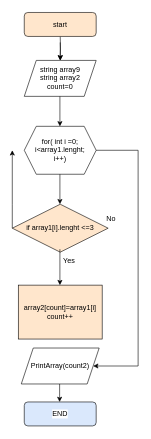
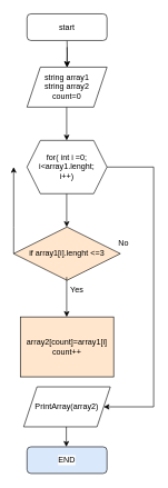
- <mxCell id="3" value="start" style="rounded=1;whiteSpace=wrap;html=1;fillColor=#ffe6cc;" vertex="1" parent="1"><mxGeometry x="40" y="20" width="120" height="40" as="geometry" /></mxCell>
+ <mxCell id="3" value="start" style="rounded=1;whiteSpace=wrap;html=1;" vertex="1" parent="1"><mxGeometry x="40" y="20" width="120" height="40" as="geometry" /></mxCell>
- <mxCell id="4" value="string array9&lt;br&gt;string array2&lt;br&gt;count=0" style="shape=parallelogram;perimeter=parallelogramPerimeter;whiteSpace=wrap;html=1;fixedSize=1;" vertex="1" parent="1"><mxGeometry x="40" y="100" width="120" height="60" as="geometry" /></mxCell>
+ <mxCell id="4" value="string array1&lt;br&gt;string array2&lt;br&gt;count=0" style="shape=parallelogram;perimeter=parallelogramPerimeter;whiteSpace=wrap;html=1;fixedSize=1;" vertex="1" parent="1"><mxGeometry x="40" y="100" width="120" height="60" as="geometry" /></mxCell>
- <mxCell id="16" value="&lt;div style=&quot;line-height: 41px;&quot;&gt;&lt;span style=&quot;background-color: rgb(255, 255, 255);&quot;&gt;&lt;font style=&quot;font-size: 12px;&quot;&gt;PrintArray(count2)&lt;/font&gt;&lt;/span&gt;&lt;/div&gt;" style="shape=parallelogram;perimeter=parallelogramPerimeter;whiteSpace=wrap;html=1;fixedSize=1;" vertex="1" parent="1"><mxGeometry x="35" y="580" width="130" height="60" as="geometry" /></mxCell>
+ <mxCell id="16" value="&lt;div style=&quot;line-height: 41px;&quot;&gt;&lt;span style=&quot;background-color: rgb(255, 255, 255);&quot;&gt;&lt;font style=&quot;font-size: 12px;&quot;&gt;PrintArray(array2)&lt;/font&gt;&lt;/span&gt;&lt;/div&gt;" style="shape=parallelogram;perimeter=parallelogramPerimeter;whiteSpace=wrap;html=1;fixedSize=1;" vertex="1" parent="1"><mxGeometry x="35" y="580" width="130" height="60" as="geometry" /></mxCell>
